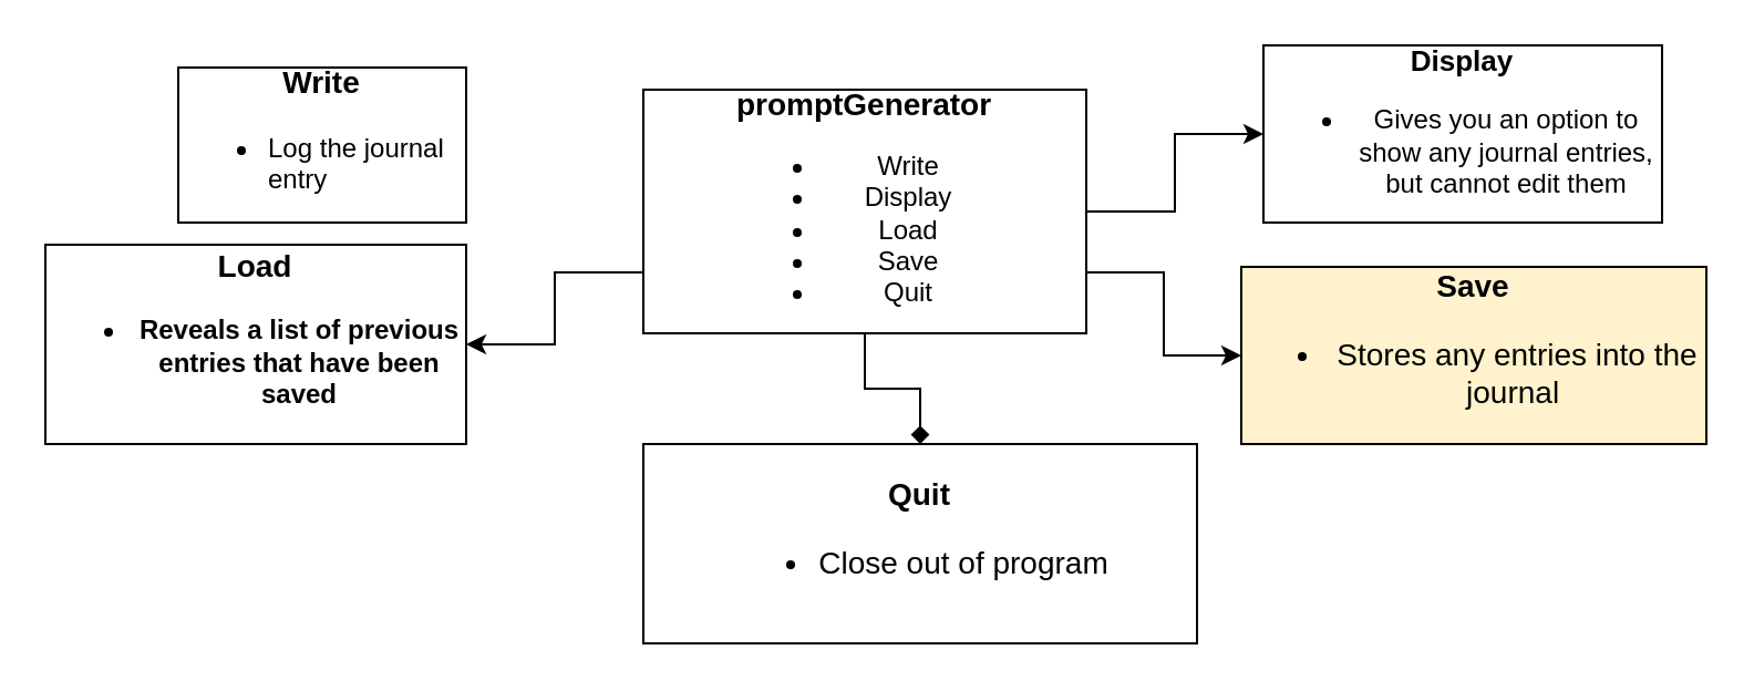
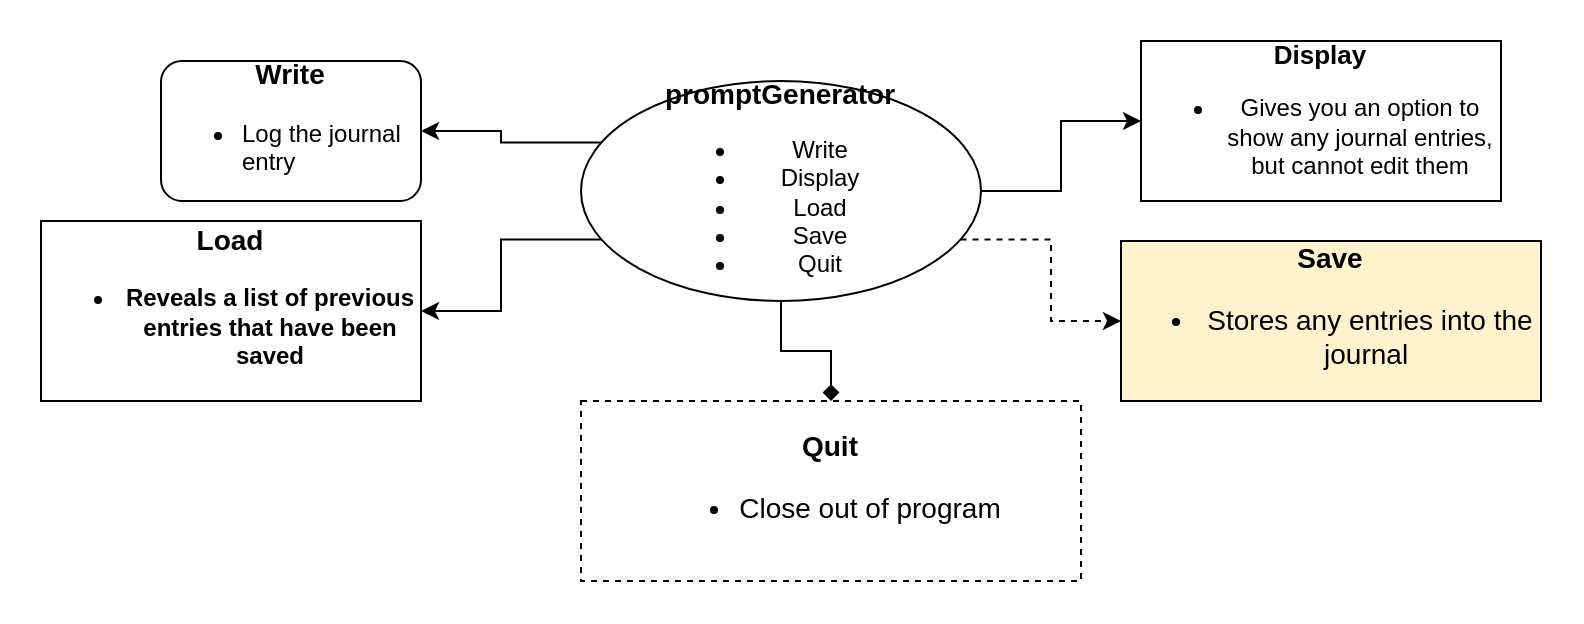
- <mxCell id="9" value="&lt;b&gt;Write&lt;/b&gt;&lt;br&gt;&lt;ul style=&quot;&quot;&gt;&lt;li style=&quot;text-align: left; font-size: 12px;&quot;&gt;Log the journal entry&lt;/li&gt;&lt;/ul&gt;" style="whiteSpace=wrap;html=1;fontSize=14;" vertex="1" parent="1"><mxGeometry x="80" y="30" width="130" height="70" as="geometry" /></mxCell>
+ <mxCell id="9" value="&lt;b&gt;Write&lt;/b&gt;&lt;br&gt;&lt;ul style=&quot;&quot;&gt;&lt;li style=&quot;text-align: left; font-size: 12px;&quot;&gt;Log the journal entry&lt;/li&gt;&lt;/ul&gt;" style="whiteSpace=wrap;html=1;fontSize=14;rounded=1;" vertex="1" parent="1"><mxGeometry x="80" y="30" width="130" height="70" as="geometry" /></mxCell>
+ <mxCell id="2" style="edgeStyle=orthogonalEdgeStyle;rounded=0;orthogonalLoop=1;jettySize=auto;html=1;exitX=0;exitY=0.25;exitDx=0;exitDy=0;entryX=1;entryY=0.5;entryDx=0;entryDy=0;fontSize=14;" edge="1" parent="1" source="7" target="9"><mxGeometry relative="1" as="geometry" /></mxCell>
- <mxCell id="7" value="&lt;b&gt;&lt;font style=&quot;font-size: 14px;&quot;&gt;promptGenerator&lt;/font&gt;&lt;/b&gt;&lt;br&gt;&lt;ul&gt;&lt;li&gt;Write&lt;/li&gt;&lt;li&gt;Display&lt;/li&gt;&lt;li&gt;Load&lt;/li&gt;&lt;li&gt;Save&lt;/li&gt;&lt;li&gt;Quit&lt;/li&gt;&lt;/ul&gt;" style="rounded=0;whiteSpace=wrap;html=1;" vertex="1" parent="1"><mxGeometry x="290" y="40" width="200" height="110" as="geometry" /></mxCell>
+ <mxCell id="7" value="&lt;b&gt;&lt;font style=&quot;font-size: 14px;&quot;&gt;promptGenerator&lt;/font&gt;&lt;/b&gt;&lt;br&gt;&lt;ul&gt;&lt;li&gt;Write&lt;/li&gt;&lt;li&gt;Display&lt;/li&gt;&lt;li&gt;Load&lt;/li&gt;&lt;li&gt;Save&lt;/li&gt;&lt;li&gt;Quit&lt;/li&gt;&lt;/ul&gt;" style="ellipse;whiteSpace=wrap;html=1;" vertex="1" parent="1"><mxGeometry x="290" y="40" width="200" height="110" as="geometry" /></mxCell>
- <mxCell id="5" style="edgeStyle=orthogonalEdgeStyle;rounded=0;orthogonalLoop=1;jettySize=auto;html=1;exitX=1;exitY=0.75;exitDx=0;exitDy=0;entryX=0;entryY=0.5;entryDx=0;entryDy=0;fontSize=14;" edge="1" parent="1" source="7" target="11"><mxGeometry relative="1" as="geometry" /></mxCell>
+ <mxCell id="5" style="edgeStyle=orthogonalEdgeStyle;rounded=0;orthogonalLoop=1;jettySize=auto;html=1;exitX=1;exitY=0.75;exitDx=0;exitDy=0;entryX=0;entryY=0.5;entryDx=0;entryDy=0;fontSize=14;dashed=1;" edge="1" parent="1" source="7" target="11"><mxGeometry relative="1" as="geometry" /></mxCell>
- <mxCell id="12" value="&lt;font style=&quot;font-size: 14px;&quot;&gt;&lt;b&gt;Quit&lt;/b&gt;&lt;br&gt;&lt;ul style=&quot;&quot;&gt;&lt;li style=&quot;&quot;&gt;&lt;font style=&quot;font-size: 14px;&quot;&gt;Close out of program&lt;/font&gt;&lt;/li&gt;&lt;/ul&gt;&lt;/font&gt;" style="whiteSpace=wrap;html=1;fontSize=12;" vertex="1" parent="1"><mxGeometry x="290" y="200" width="250" height="90" as="geometry" /></mxCell>
+ <mxCell id="12" value="&lt;font style=&quot;font-size: 14px;&quot;&gt;&lt;b&gt;Quit&lt;/b&gt;&lt;br&gt;&lt;ul style=&quot;&quot;&gt;&lt;li style=&quot;&quot;&gt;&lt;font style=&quot;font-size: 14px;&quot;&gt;Close out of program&lt;/font&gt;&lt;/li&gt;&lt;/ul&gt;&lt;/font&gt;" style="whiteSpace=wrap;html=1;fontSize=12;dashed=1;" vertex="1" parent="1"><mxGeometry x="290" y="200" width="250" height="90" as="geometry" /></mxCell>
